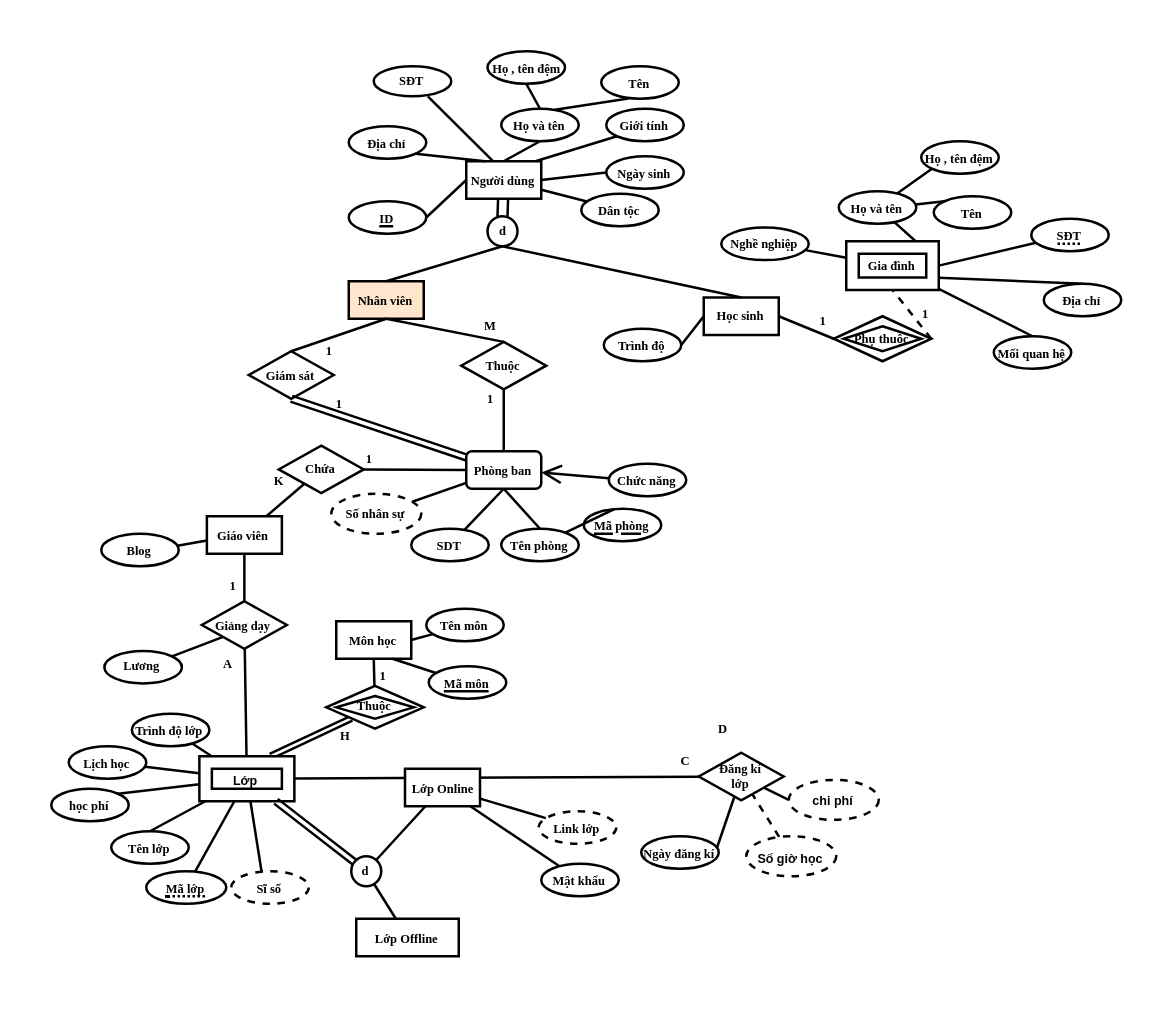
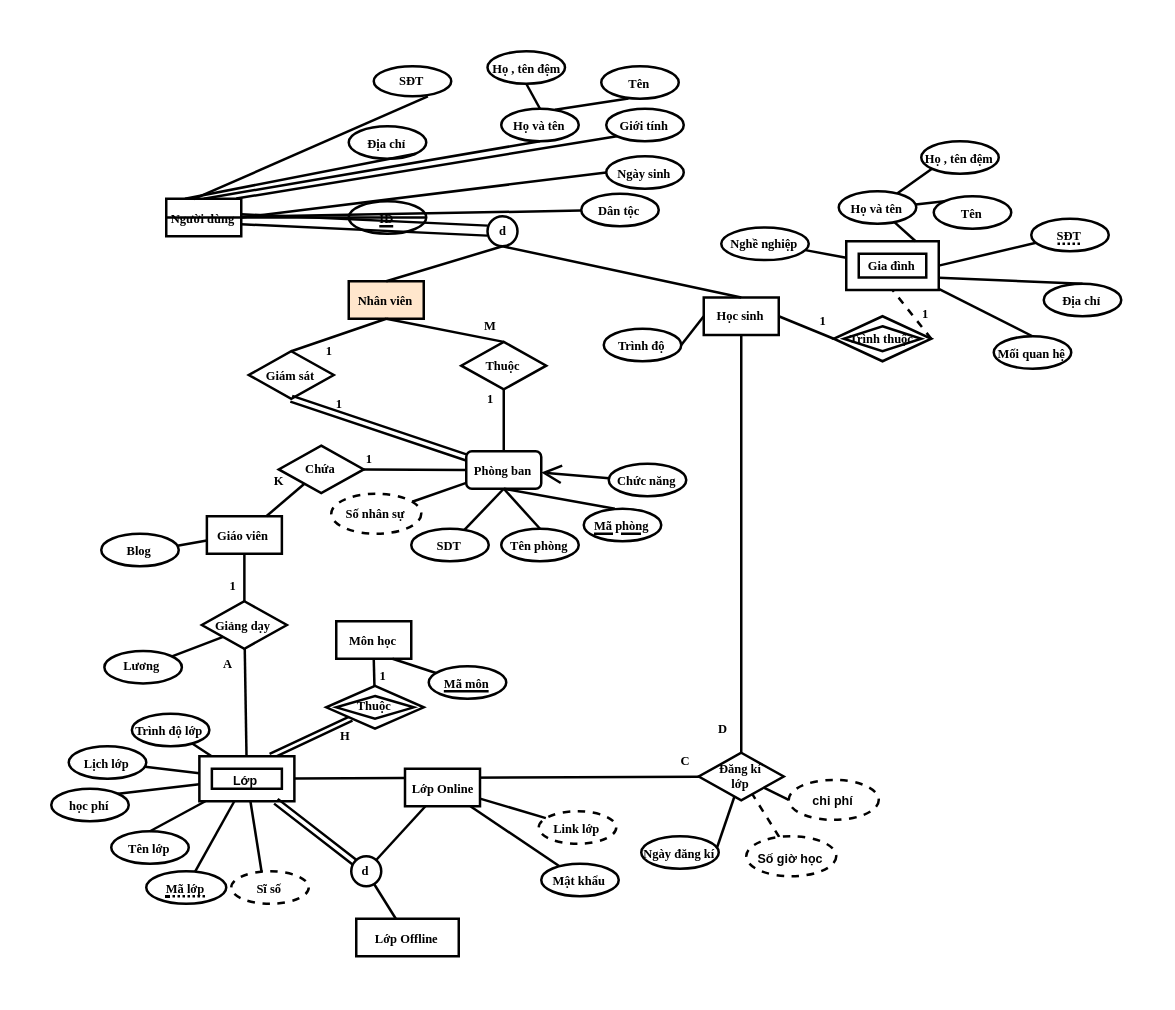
- <mxCell id="2" value="&lt;h6 style=&quot;font-size: 5px;&quot;&gt;Người dùng&lt;/h6&gt;" style="rounded=0;whiteSpace=wrap;html=1;fontFamily=Times New Roman;fontSize=5;" parent="1" vertex="1"><mxGeometry x="186" y="64" width="30" height="15" as="geometry" /></mxCell>
+ <mxCell id="2" value="&lt;h6 style=&quot;font-size: 5px;&quot;&gt;Người dùng&lt;/h6&gt;" style="rounded=0;whiteSpace=wrap;html=1;fontFamily=Times New Roman;fontSize=5;" parent="1" vertex="1"><mxGeometry x="66" y="79" width="30" height="15" as="geometry" /></mxCell>
- <mxCell id="58" value="Phụ thuộc" style="shape=rhombus;double=1;perimeter=rhombusPerimeter;whiteSpace=wrap;html=1;align=center;fontFamily=Times New Roman;fontSize=5;fontStyle=1" parent="1" vertex="1"><mxGeometry x="333" y="126" width="39" height="18" as="geometry" /></mxCell>
+ <mxCell id="58" value="Trình thuộc" style="shape=rhombus;double=1;perimeter=rhombusPerimeter;whiteSpace=wrap;html=1;align=center;fontFamily=Times New Roman;fontSize=5;fontStyle=1" parent="1" vertex="1"><mxGeometry x="333" y="126" width="39" height="18" as="geometry" /></mxCell>
- <mxCell id="35" value="" style="endArrow=none;html=1;rounded=0;fontFamily=Times New Roman;fontSize=5;exitX=0.402;exitY=0;exitDx=0;exitDy=0;exitPerimeter=0;" parent="1" source="29" target="30" edge="1"><mxGeometry relative="1" as="geometry"><mxPoint x="206.5" y="227" as="sourcePoint" /><mxPoint x="206" y="209" as="targetPoint" /></mxGeometry></mxCell>
+ <mxCell id="35" value="" style="endArrow=none;html=1;rounded=0;fontFamily=Times New Roman;fontSize=5;exitX=0.402;exitY=0;exitDx=0;exitDy=0;entryX=0.5;entryY=1;entryDx=0;entryDy=0;exitPerimeter=0;" parent="1" source="29" target="28" edge="1"><mxGeometry relative="1" as="geometry"><mxPoint x="206.5" y="227" as="sourcePoint" /><mxPoint x="206" y="209" as="targetPoint" /></mxGeometry></mxCell>
+ <mxCell id="104" style="edgeStyle=none;rounded=0;orthogonalLoop=1;jettySize=auto;html=1;fontSize=5;endArrow=none;endFill=0;" parent="1" source="21" target="88" edge="1"><mxGeometry relative="1" as="geometry"><mxPoint x="304.323" y="316.025" as="targetPoint" /><mxPoint x="292" y="234" as="sourcePoint" /></mxGeometry></mxCell>
- <mxCell id="84" value="Tên môn" style="ellipse;whiteSpace=wrap;html=1;align=center;fontFamily=Times New Roman;fontSize=5;fontStyle=1" parent="1" vertex="1"><mxGeometry x="170" y="243" width="31" height="13" as="geometry" /></mxCell>
- <mxCell id="51" value="" style="endArrow=none;html=1;rounded=0;fontFamily=Times New Roman;fontSize=5;entryX=1;entryY=0.5;entryDx=0;entryDy=0;" parent="1" source="84" target="47" edge="1"><mxGeometry relative="1" as="geometry"><mxPoint x="180.682" y="236.003" as="sourcePoint" /><mxPoint x="157.75" y="239.39" as="targetPoint" /></mxGeometry></mxCell>
- <mxCell id="69" value="Lịch học" style="ellipse;whiteSpace=wrap;html=1;align=center;fontFamily=Times New Roman;fontSize=5;fontStyle=1" parent="1" vertex="1"><mxGeometry x="27" y="298" width="31" height="13" as="geometry" /></mxCell>
+ <mxCell id="69" value="Lịch lớp" style="ellipse;whiteSpace=wrap;html=1;align=center;fontFamily=Times New Roman;fontSize=5;fontStyle=1" parent="1" vertex="1"><mxGeometry x="27" y="298" width="31" height="13" as="geometry" /></mxCell>
